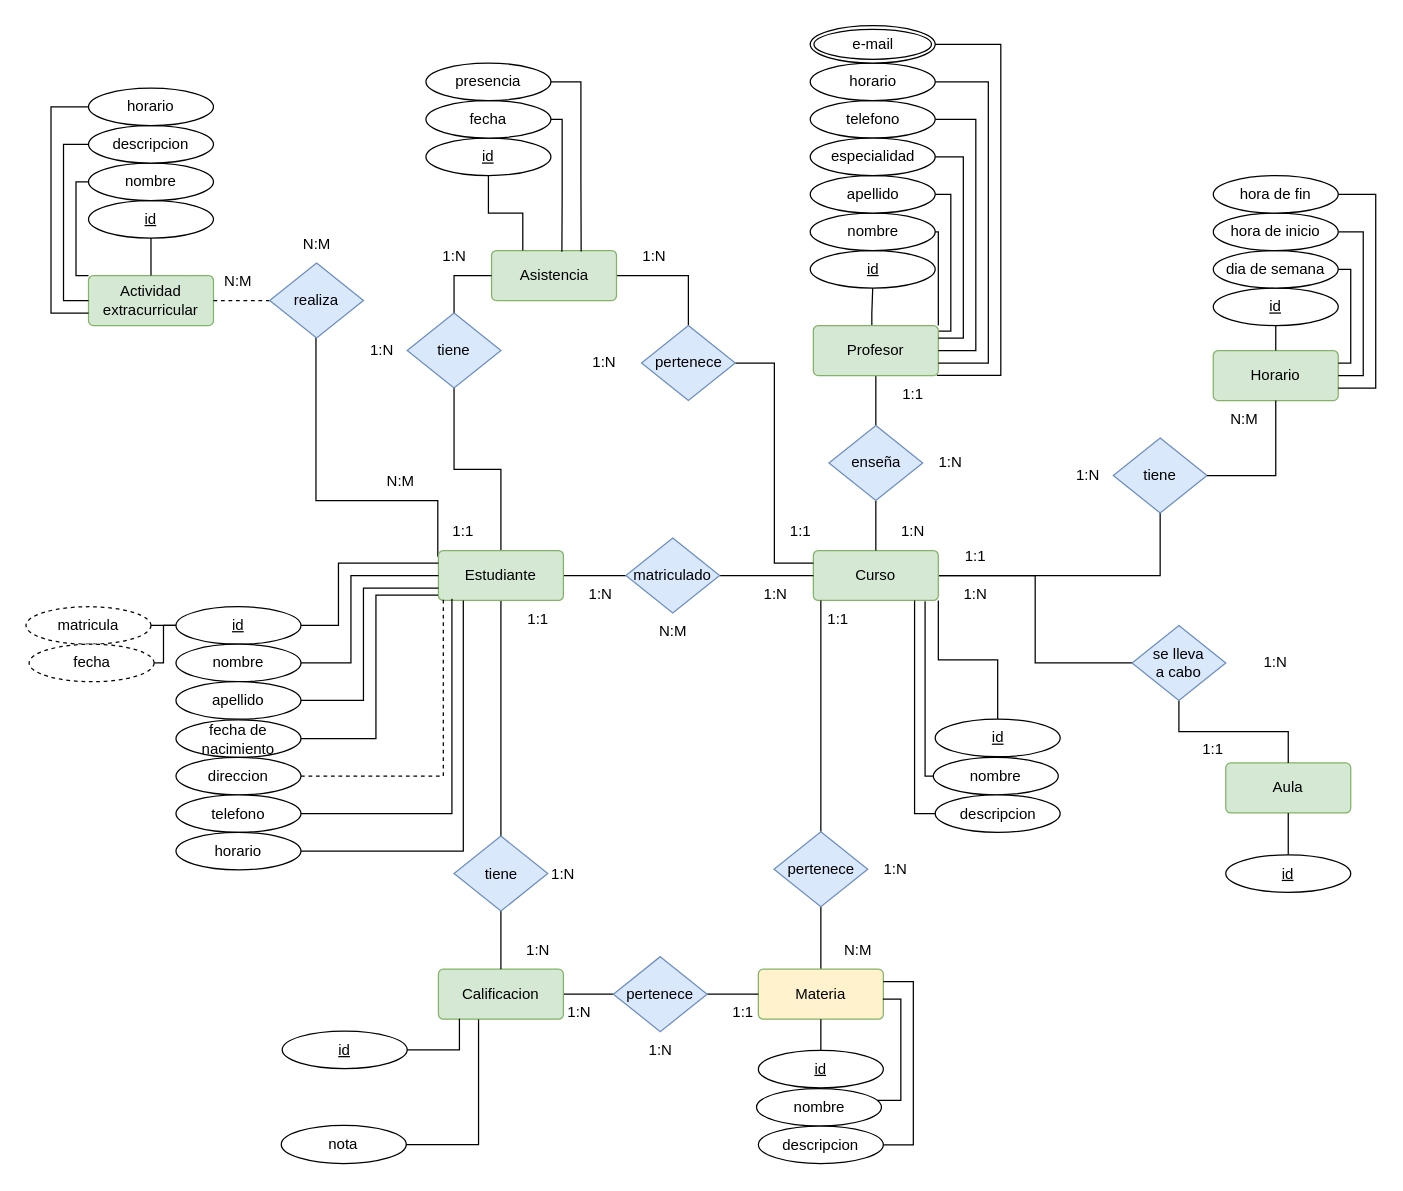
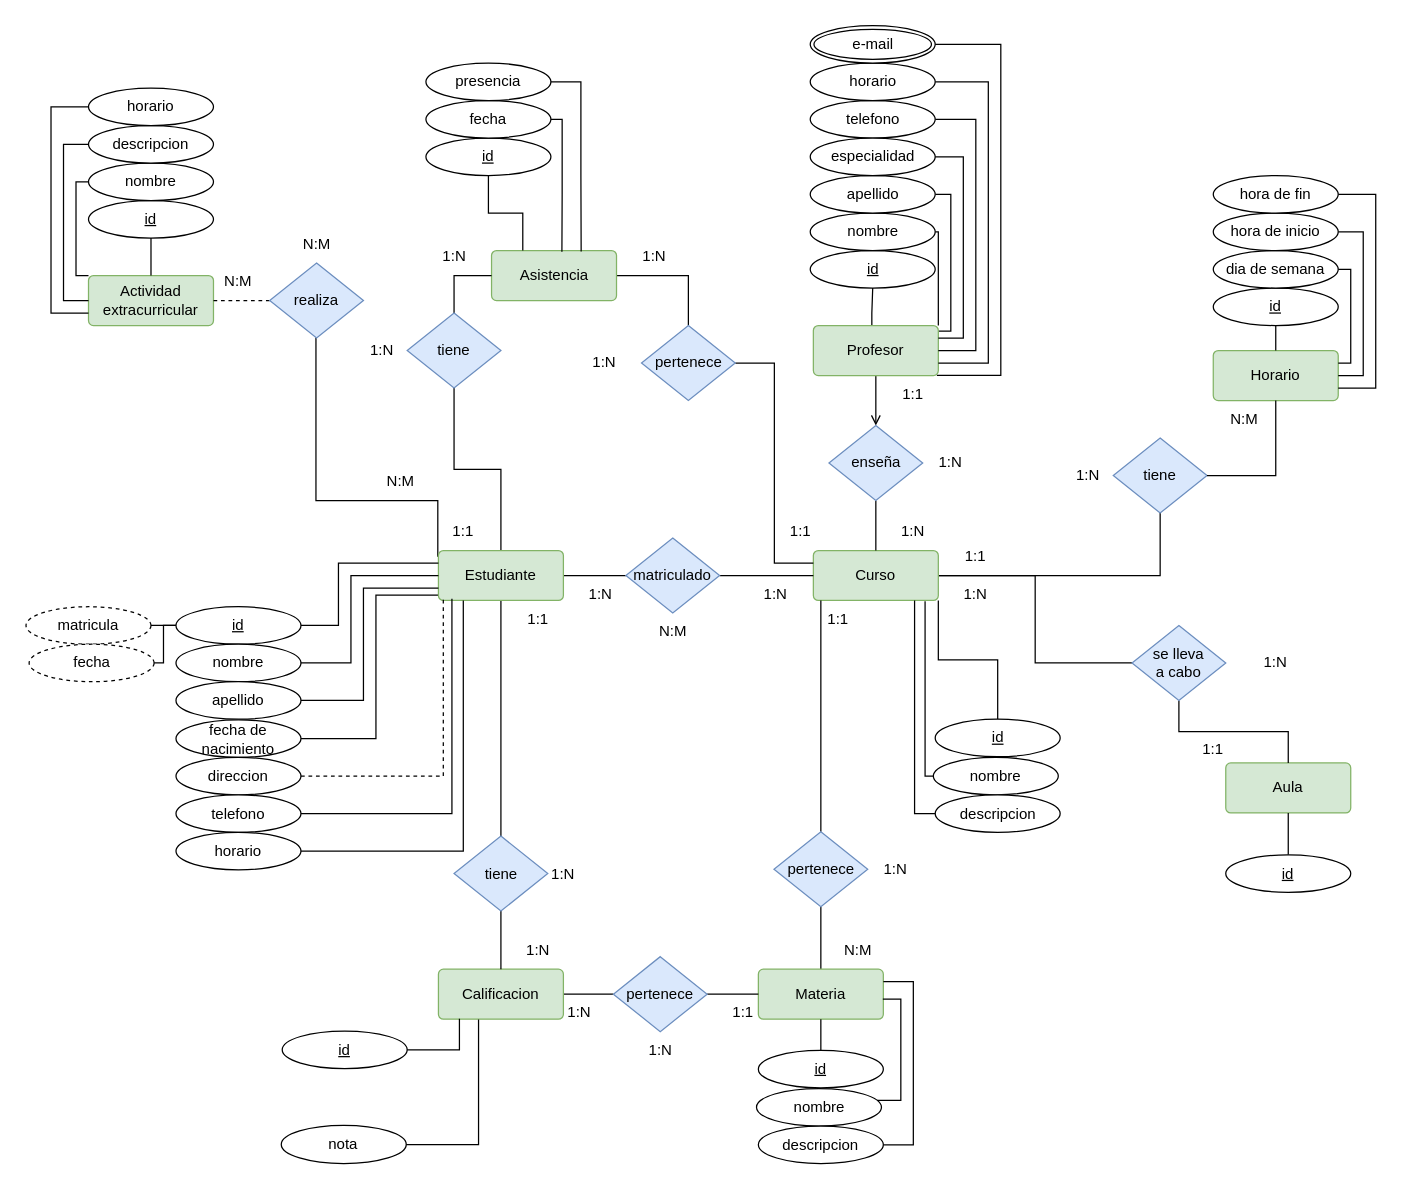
- <mxCell id="10" style="edgeStyle=orthogonalEdgeStyle;rounded=0;orthogonalLoop=1;jettySize=auto;html=1;entryX=0.5;entryY=0;entryDx=0;entryDy=0;endArrow=none;endFill=0;" parent="1" source="11" target="24" edge="1"><mxGeometry relative="1" as="geometry" /></mxCell>
+ <mxCell id="10" style="edgeStyle=orthogonalEdgeStyle;rounded=0;orthogonalLoop=1;jettySize=auto;html=1;entryX=0.5;entryY=0;entryDx=0;entryDy=0;endArrow=open;endFill=0;" parent="1" source="11" target="24" edge="1"><mxGeometry relative="1" as="geometry" /></mxCell>
- <mxCell id="15" value="&lt;div&gt;Materia&lt;/div&gt;" style="rounded=1;arcSize=10;whiteSpace=wrap;html=1;align=center;fillColor=#fff2cc;strokeColor=#82b366;" parent="1" vertex="1"><mxGeometry x="606" y="775" width="100" height="40" as="geometry" /></mxCell>
+ <mxCell id="15" value="&lt;div&gt;Materia&lt;/div&gt;" style="rounded=1;arcSize=10;whiteSpace=wrap;html=1;align=center;fillColor=#d5e8d4;strokeColor=#82b366;" parent="1" vertex="1"><mxGeometry x="606" y="775" width="100" height="40" as="geometry" /></mxCell>
